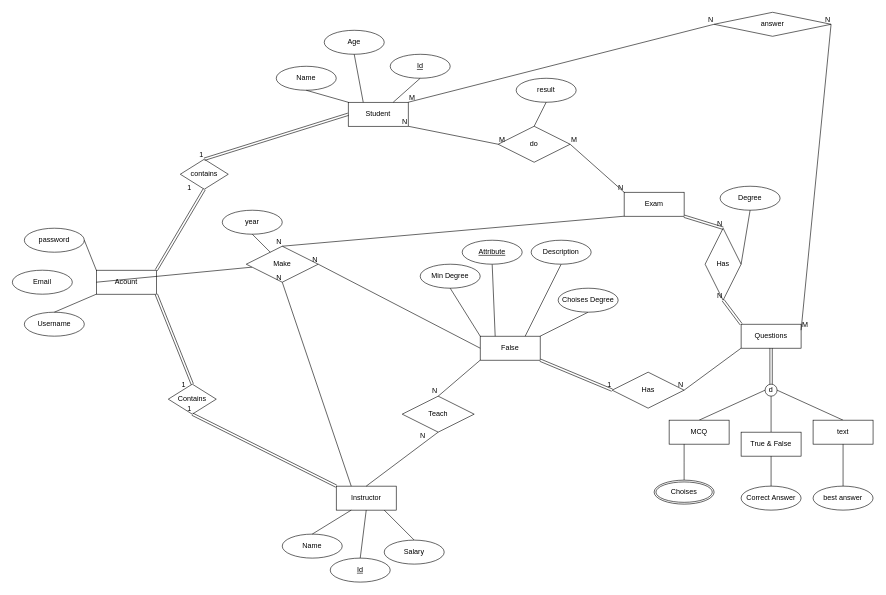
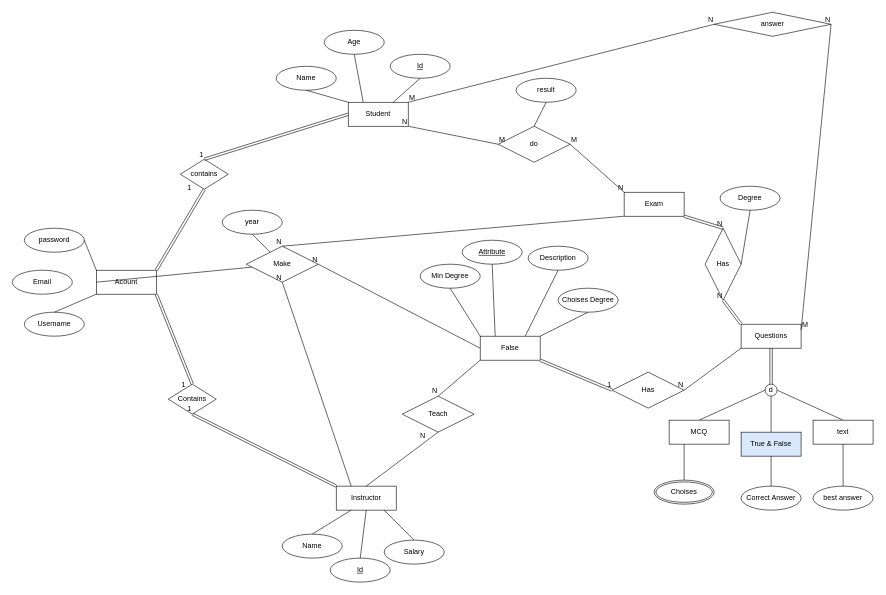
- <mxCell id="54" value="Description" style="ellipse;whiteSpace=wrap;html=1;align=center;" parent="1" vertex="1"><mxGeometry x="885" y="400" width="100" height="40" as="geometry" /></mxCell>
+ <mxCell id="54" value="Description" style="ellipse;whiteSpace=wrap;html=1;align=center;" parent="1" vertex="1"><mxGeometry x="880" y="410" width="100" height="40" as="geometry" /></mxCell>
- <mxCell id="10" value="True &amp;amp; False" style="whiteSpace=wrap;html=1;align=center;" parent="1" vertex="1"><mxGeometry x="1235" y="720" width="100" height="40" as="geometry" /></mxCell>
+ <mxCell id="10" value="True &amp;amp; False" style="whiteSpace=wrap;html=1;align=center;fillColor=#dae8fc;" parent="1" vertex="1"><mxGeometry x="1235" y="720" width="100" height="40" as="geometry" /></mxCell>
